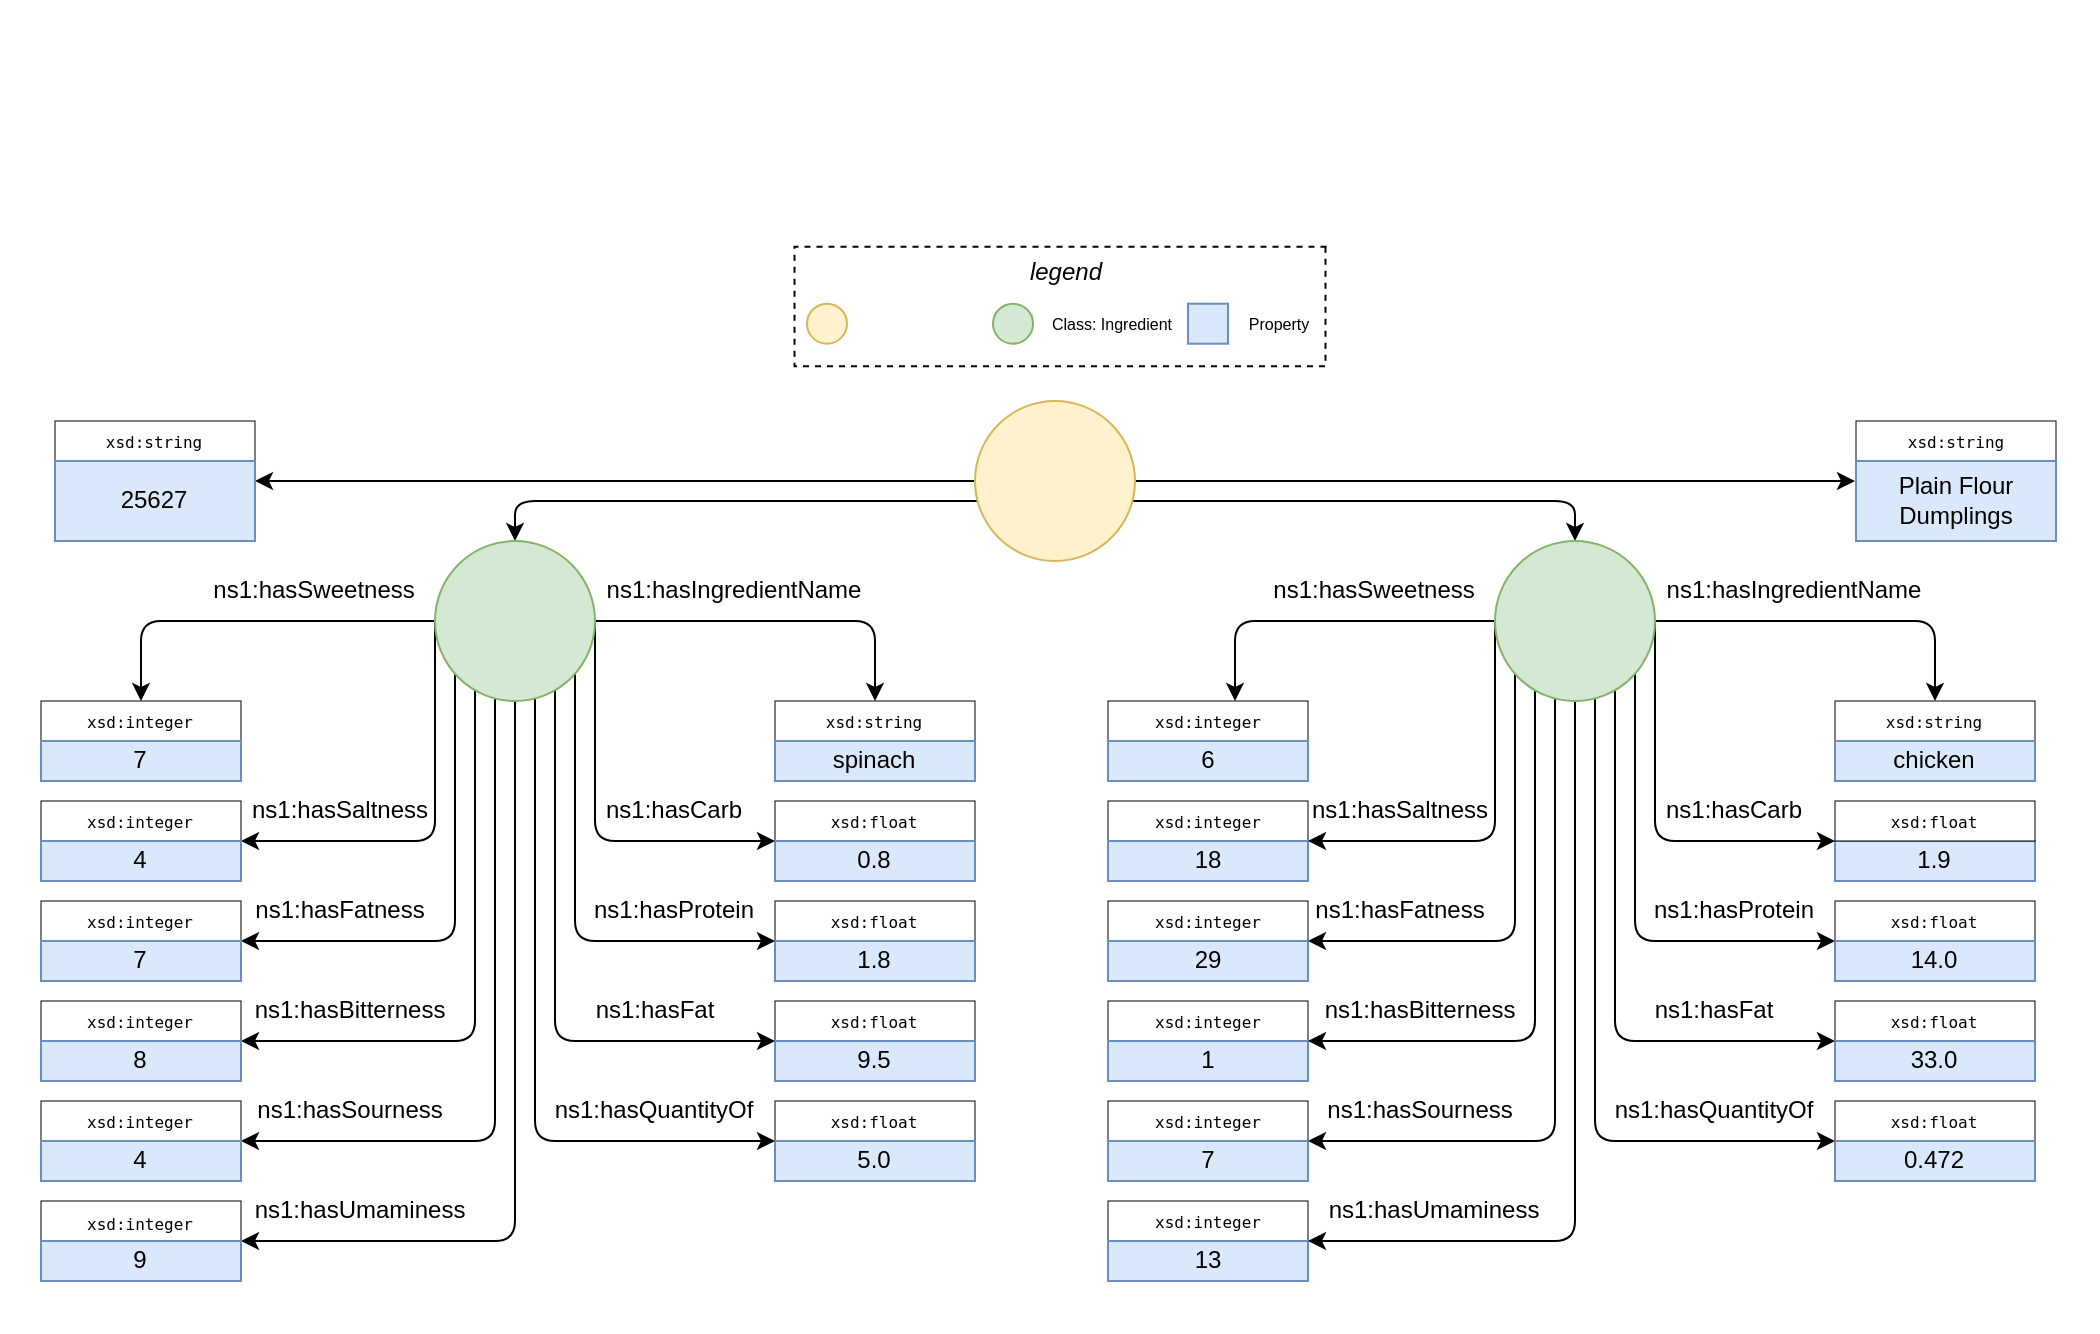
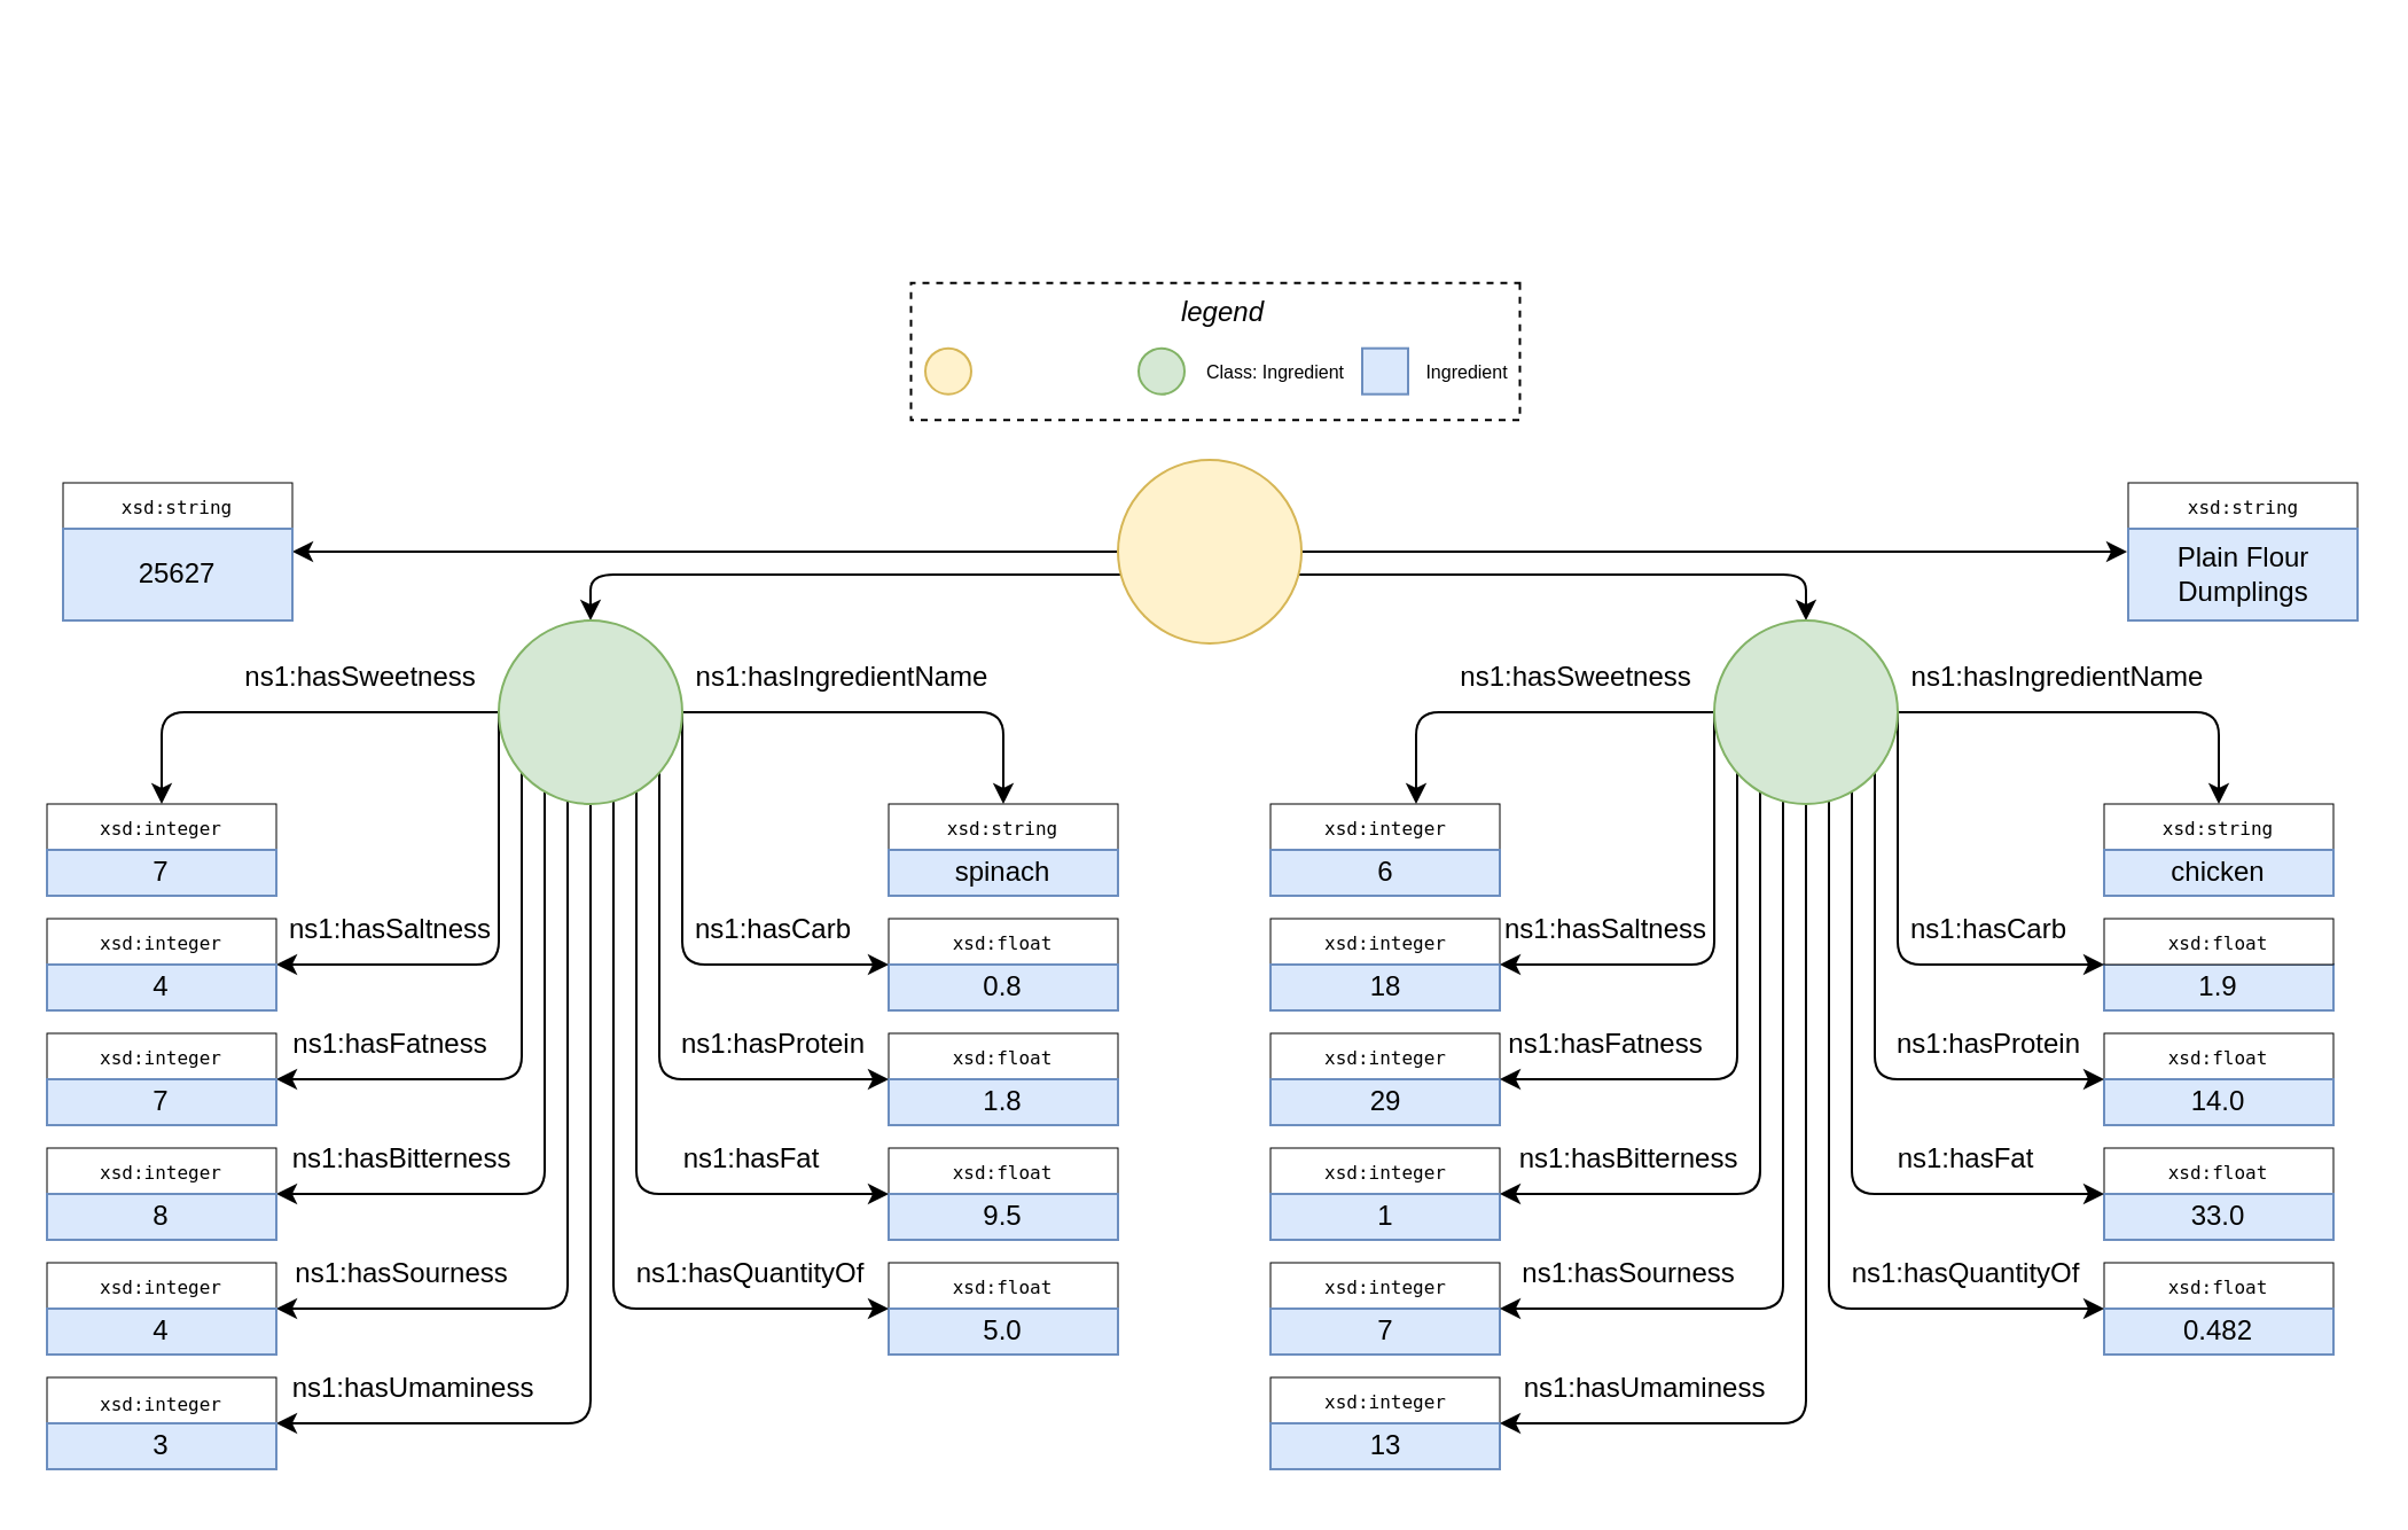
- <mxCell id="139" value="&lt;font style=&quot;font-size: 8px;&quot;&gt;Property&lt;/font&gt;" style="text;html=1;strokeColor=none;fillColor=none;align=center;verticalAlign=middle;whiteSpace=wrap;rounded=0;" parent="1" vertex="1"><mxGeometry x="596" y="146.35" width="87" height="30" as="geometry" /></mxCell>
+ <mxCell id="139" value="&lt;font style=&quot;font-size: 8px;&quot;&gt;Ingredient&lt;/font&gt;" style="text;html=1;strokeColor=none;fillColor=none;align=center;verticalAlign=middle;whiteSpace=wrap;rounded=0;" parent="1" vertex="1"><mxGeometry x="596" y="146.35" width="87" height="30" as="geometry" /></mxCell>
- <mxCell id="108" value="0.472" style="text;html=1;strokeColor=none;fillColor=none;align=center;verticalAlign=middle;whiteSpace=wrap;rounded=1;" parent="1" vertex="1"><mxGeometry x="937" y="565" width="60" height="30" as="geometry" /></mxCell>
+ <mxCell id="108" value="0.482" style="text;html=1;strokeColor=none;fillColor=none;align=center;verticalAlign=middle;whiteSpace=wrap;rounded=1;" parent="1" vertex="1"><mxGeometry x="937" y="565" width="60" height="30" as="geometry" /></mxCell>
- <mxCell id="150" value="9" style="text;html=1;strokeColor=none;fillColor=none;align=center;verticalAlign=middle;whiteSpace=wrap;rounded=1;" parent="1" vertex="1"><mxGeometry x="40" y="615" width="60" height="30" as="geometry" /></mxCell>
+ <mxCell id="150" value="3" style="text;html=1;strokeColor=none;fillColor=none;align=center;verticalAlign=middle;whiteSpace=wrap;rounded=1;" parent="1" vertex="1"><mxGeometry x="40" y="615" width="60" height="30" as="geometry" /></mxCell>
